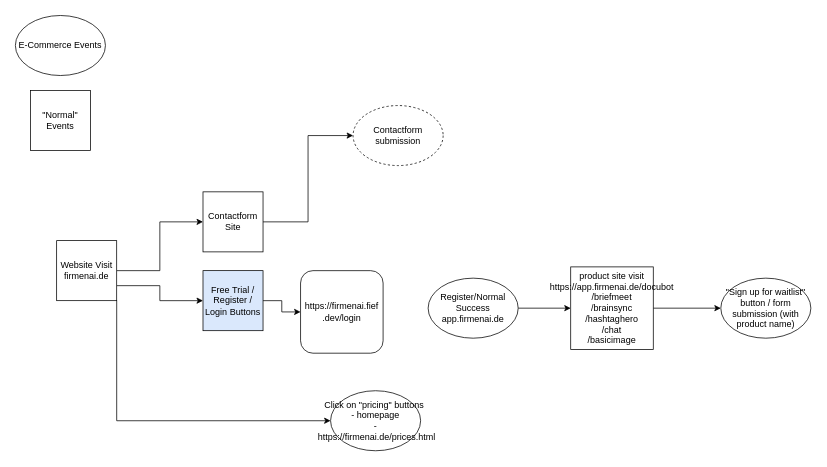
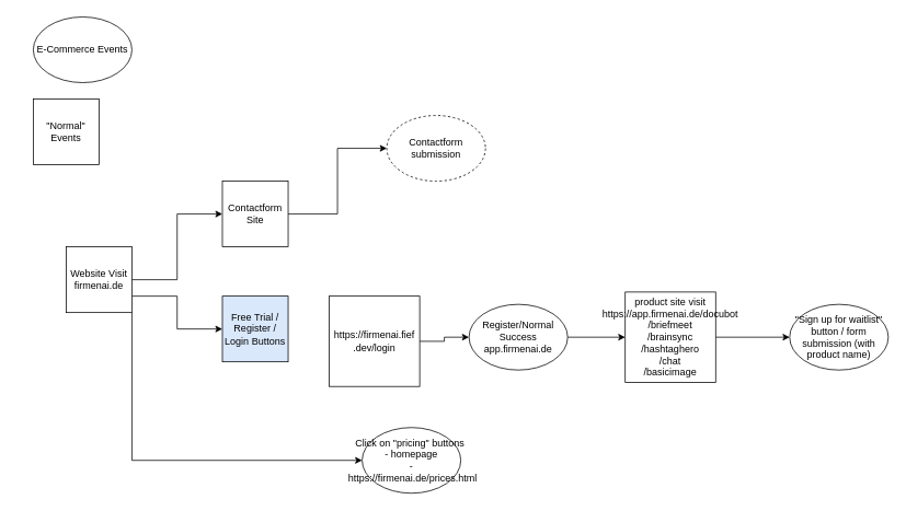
- <mxCell id="3" value="E-Commerce Events" style="ellipse;whiteSpace=wrap;html=1;" vertex="1" parent="1"><mxGeometry x="20" y="20" width="120" height="80" as="geometry" /></mxCell>
+ <mxCell id="3" value="E-Commerce Events" style="ellipse;whiteSpace=wrap;html=1;" vertex="1" parent="1"><mxGeometry x="40" y="20" width="120" height="80" as="geometry" /></mxCell>
- <mxCell id="9" value="Contactform Site" style="whiteSpace=wrap;html=1;aspect=fixed;" vertex="1" parent="1"><mxGeometry x="270" y="255" width="80" height="80" as="geometry" /></mxCell>
+ <mxCell id="9" value="Contactform Site" style="whiteSpace=wrap;html=1;aspect=fixed;" vertex="1" parent="1"><mxGeometry x="270" y="220" width="80" height="80" as="geometry" /></mxCell>
- <mxCell id="7" value="Website Visit&lt;br&gt;firmenai.de" style="whiteSpace=wrap;html=1;aspect=fixed;" vertex="1" parent="1"><mxGeometry x="75" y="320" width="80" height="80" as="geometry" /></mxCell>
+ <mxCell id="7" value="Website Visit&lt;br&gt;firmenai.de" style="whiteSpace=wrap;html=1;aspect=fixed;" vertex="1" parent="1"><mxGeometry x="80" y="300" width="80" height="80" as="geometry" /></mxCell>
- <mxCell id="11" style="edgeStyle=orthogonalEdgeStyle;rounded=0;orthogonalLoop=1;jettySize=auto;html=1;exitX=1;exitY=0.5;exitDx=0;exitDy=0;entryX=0;entryY=0.5;entryDx=0;entryDy=0;" edge="1" parent="1" source="12" target="14"><mxGeometry relative="1" as="geometry" /></mxCell>
+ <mxCell id="13" style="edgeStyle=orthogonalEdgeStyle;rounded=0;orthogonalLoop=1;jettySize=auto;html=1;exitX=1;exitY=0.5;exitDx=0;exitDy=0;" edge="1" parent="1" source="14" target="16"><mxGeometry relative="1" as="geometry" /></mxCell>
- <mxCell id="14" value="https://firmenai.fief&lt;br&gt;.dev/login" style="whiteSpace=wrap;html=1;aspect=fixed;rounded=1;" vertex="1" parent="1"><mxGeometry x="400" y="360" width="110" height="110" as="geometry" /></mxCell>
+ <mxCell id="14" value="https://firmenai.fief&lt;br&gt;.dev/login" style="whiteSpace=wrap;html=1;aspect=fixed;" vertex="1" parent="1"><mxGeometry x="400" y="360" width="110" height="110" as="geometry" /></mxCell>
